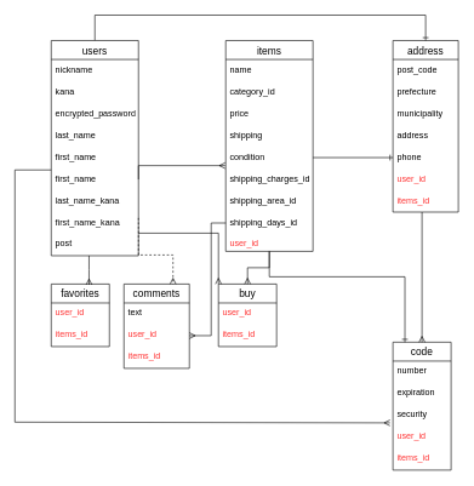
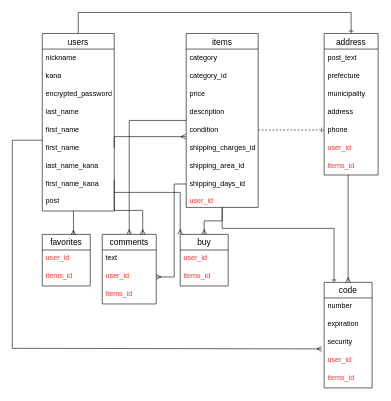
- <mxCell id="19" value="name" style="text;strokeColor=none;fillColor=none;spacingLeft=4;spacingRight=4;overflow=hidden;rotatable=0;points=[[0,0.5],[1,0.5]];portConstraint=eastwest;fontSize=12;" vertex="1" parent="18"><mxGeometry y="26" width="120" height="30" as="geometry" /></mxCell>
+ <mxCell id="19" value="category" style="text;strokeColor=none;fillColor=none;spacingLeft=4;spacingRight=4;overflow=hidden;rotatable=0;points=[[0,0.5],[1,0.5]];portConstraint=eastwest;fontSize=12;" vertex="1" parent="18"><mxGeometry y="26" width="120" height="30" as="geometry" /></mxCell>
- <mxCell id="37" value="post_code" style="text;strokeColor=none;fillColor=none;spacingLeft=4;spacingRight=4;overflow=hidden;rotatable=0;points=[[0,0.5],[1,0.5]];portConstraint=eastwest;fontSize=12;" vertex="1" parent="36"><mxGeometry y="26" width="90" height="30" as="geometry" /></mxCell>
+ <mxCell id="37" value="post_text" style="text;strokeColor=none;fillColor=none;spacingLeft=4;spacingRight=4;overflow=hidden;rotatable=0;points=[[0,0.5],[1,0.5]];portConstraint=eastwest;fontSize=12;" vertex="1" parent="36"><mxGeometry y="26" width="90" height="30" as="geometry" /></mxCell>
- <mxCell id="22" value="shipping" style="text;strokeColor=none;fillColor=none;spacingLeft=4;spacingRight=4;overflow=hidden;rotatable=0;points=[[0,0.5],[1,0.5]];portConstraint=eastwest;fontSize=12;" vertex="1" parent="18"><mxGeometry y="116" width="120" height="30" as="geometry" /></mxCell>
+ <mxCell id="22" value="description" style="text;strokeColor=none;fillColor=none;spacingLeft=4;spacingRight=4;overflow=hidden;rotatable=0;points=[[0,0.5],[1,0.5]];portConstraint=eastwest;fontSize=12;" vertex="1" parent="18"><mxGeometry y="116" width="120" height="30" as="geometry" /></mxCell>
- <mxCell id="51" style="edgeStyle=orthogonalEdgeStyle;rounded=0;orthogonalLoop=1;jettySize=auto;html=1;entryX=0;entryY=0.5;entryDx=0;entryDy=0;endArrow=ERone;endFill=0;fontColor=#FF3333;" edge="1" parent="1" source="23" target="41"><mxGeometry relative="1" as="geometry" /></mxCell>
+ <mxCell id="51" style="edgeStyle=orthogonalEdgeStyle;rounded=0;orthogonalLoop=1;jettySize=auto;html=1;entryX=0;entryY=0.5;entryDx=0;entryDy=0;endArrow=ERone;endFill=0;fontColor=#FF3333;dashed=1;" edge="1" parent="1" source="23" target="41"><mxGeometry relative="1" as="geometry" /></mxCell>
+ <mxCell id="16" style="edgeStyle=orthogonalEdgeStyle;rounded=0;orthogonalLoop=1;jettySize=auto;html=1;entryX=0.5;entryY=0;entryDx=0;entryDy=0;endArrow=ERmany;endFill=0;fontColor=#FF3333;" edge="1" parent="1" source="18" target="28"><mxGeometry relative="1" as="geometry" /></mxCell>
- <mxCell id="53" style="edgeStyle=elbowEdgeStyle;rounded=0;orthogonalLoop=1;jettySize=auto;elbow=vertical;html=1;endArrow=ERmany;endFill=0;fontColor=#FF3333;exitX=1;exitY=0.267;exitDx=0;exitDy=0;exitPerimeter=0;entryX=0.75;entryY=0;entryDx=0;entryDy=0;dashed=1;" edge="1" parent="1" source="14" target="28"><mxGeometry relative="1" as="geometry"><mxPoint x="150" y="380" as="sourcePoint" /><mxPoint x="347" y="470" as="targetPoint" /><Array as="points"><mxPoint x="260" y="350" /><mxPoint x="270" y="360" /></Array></mxGeometry></mxCell>
+ <mxCell id="53" style="edgeStyle=elbowEdgeStyle;rounded=0;orthogonalLoop=1;jettySize=auto;elbow=vertical;html=1;endArrow=ERmany;endFill=0;fontColor=#FF3333;exitX=1;exitY=0.267;exitDx=0;exitDy=0;exitPerimeter=0;entryX=0.75;entryY=0;entryDx=0;entryDy=0;" edge="1" parent="1" source="14" target="28"><mxGeometry relative="1" as="geometry"><mxPoint x="150" y="380" as="sourcePoint" /><mxPoint x="347" y="470" as="targetPoint" /><Array as="points"><mxPoint x="260" y="350" /><mxPoint x="270" y="360" /></Array></mxGeometry></mxCell>
